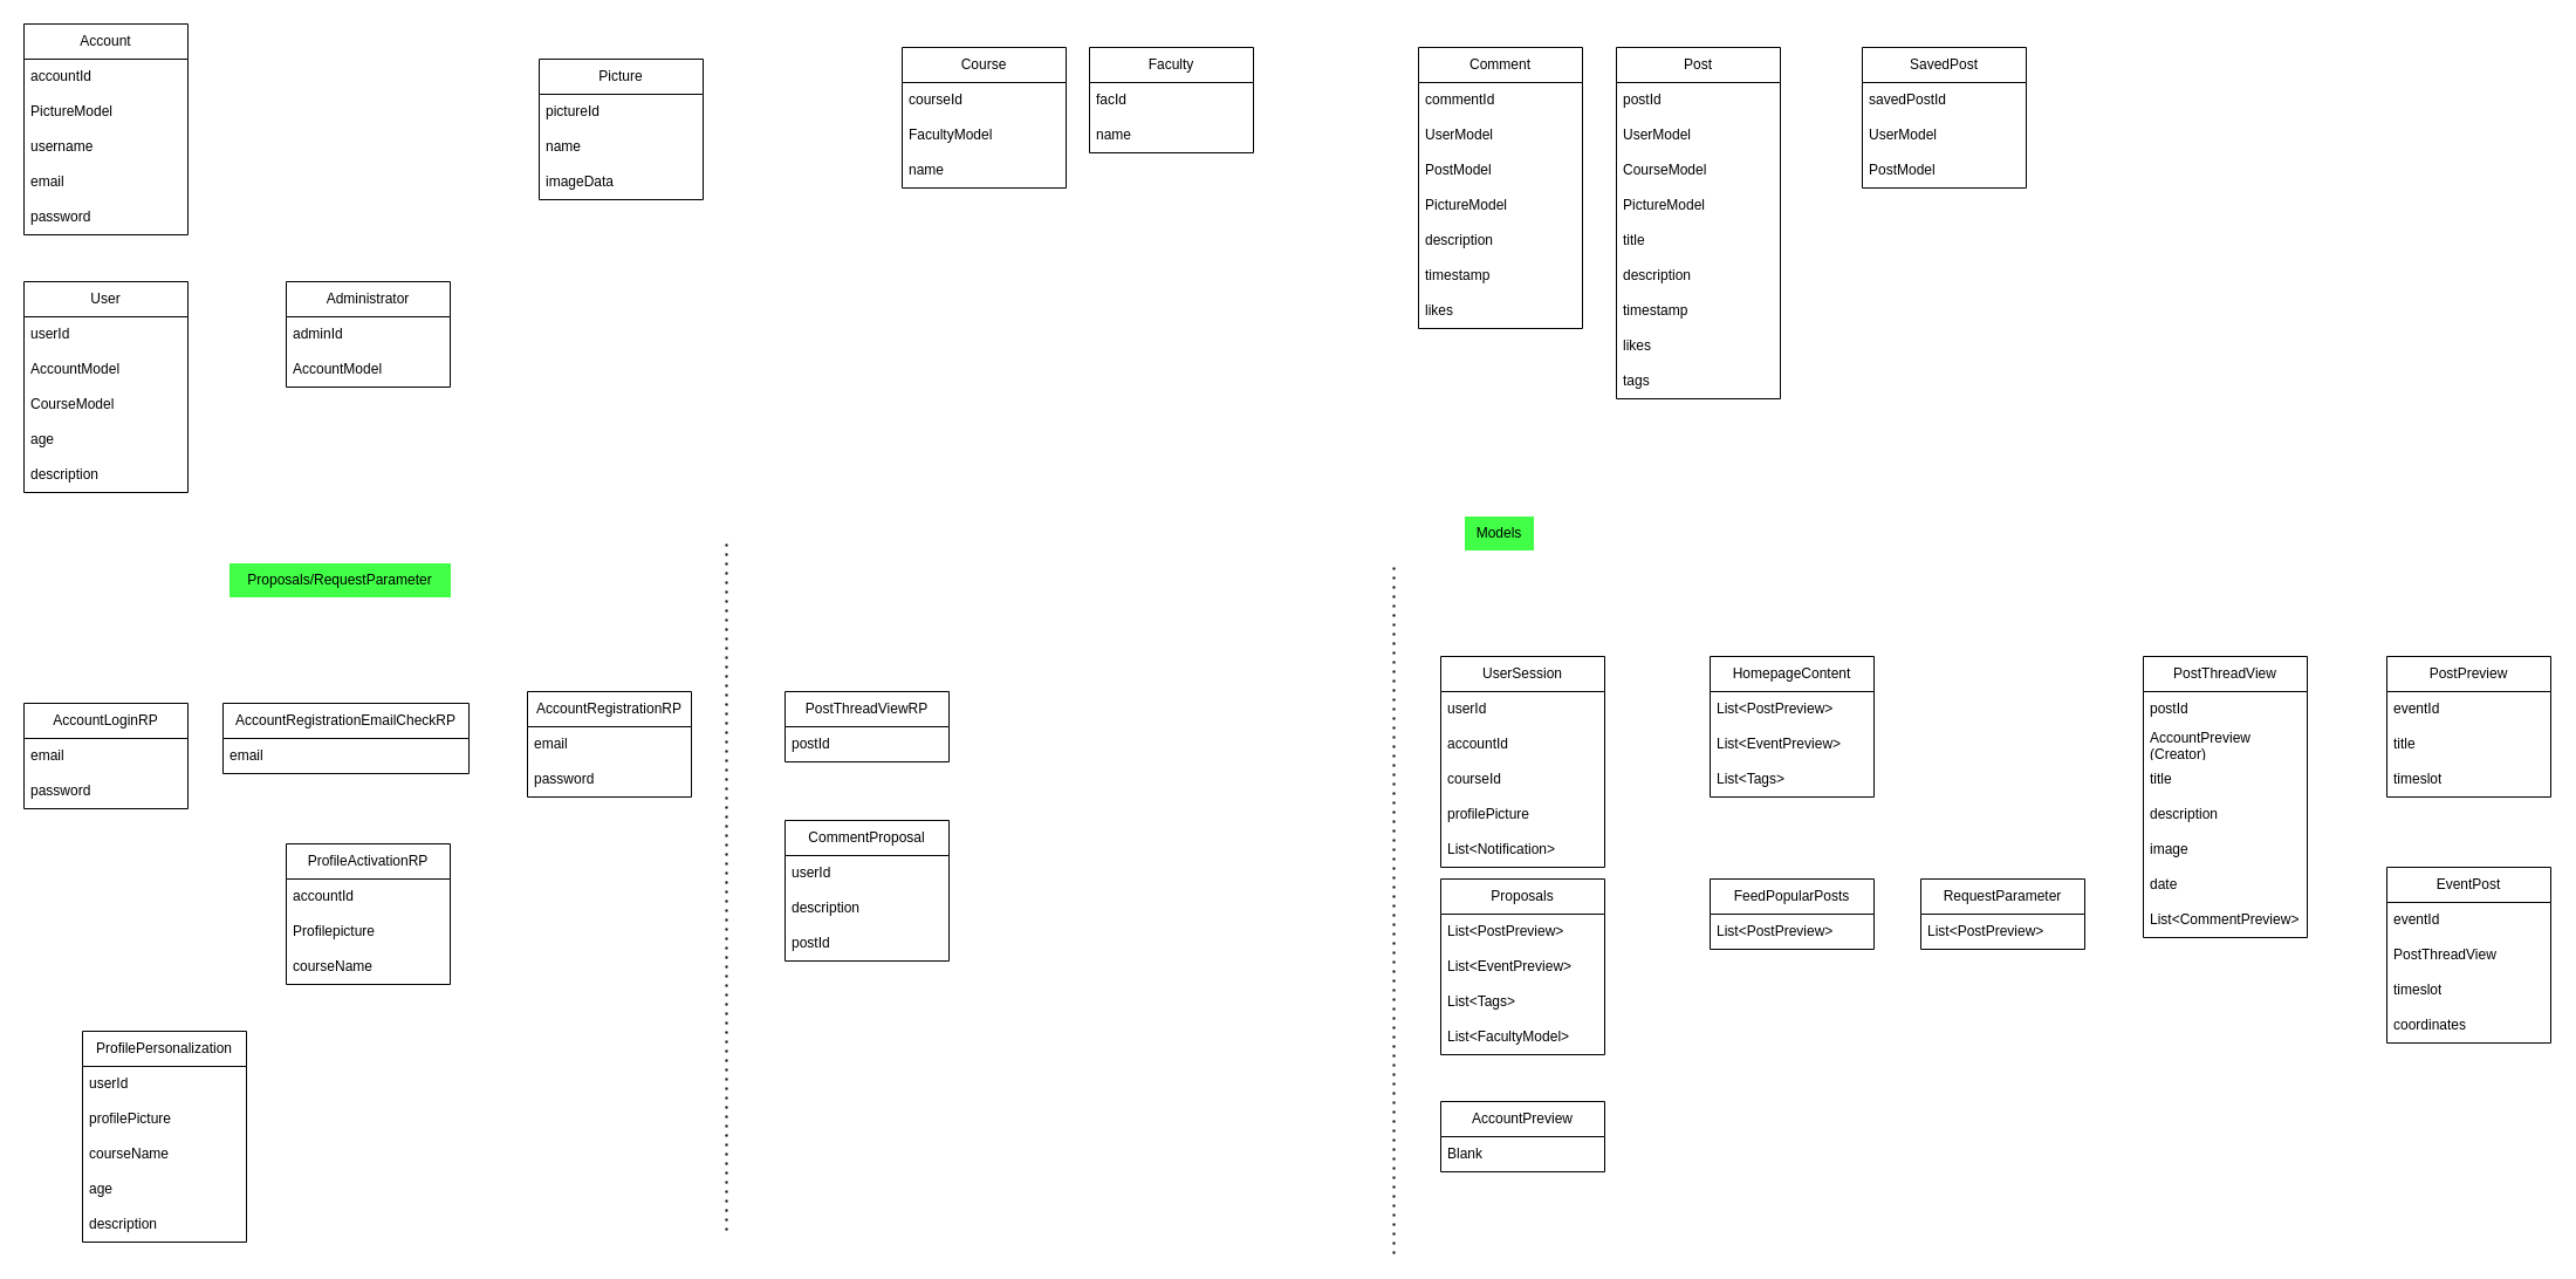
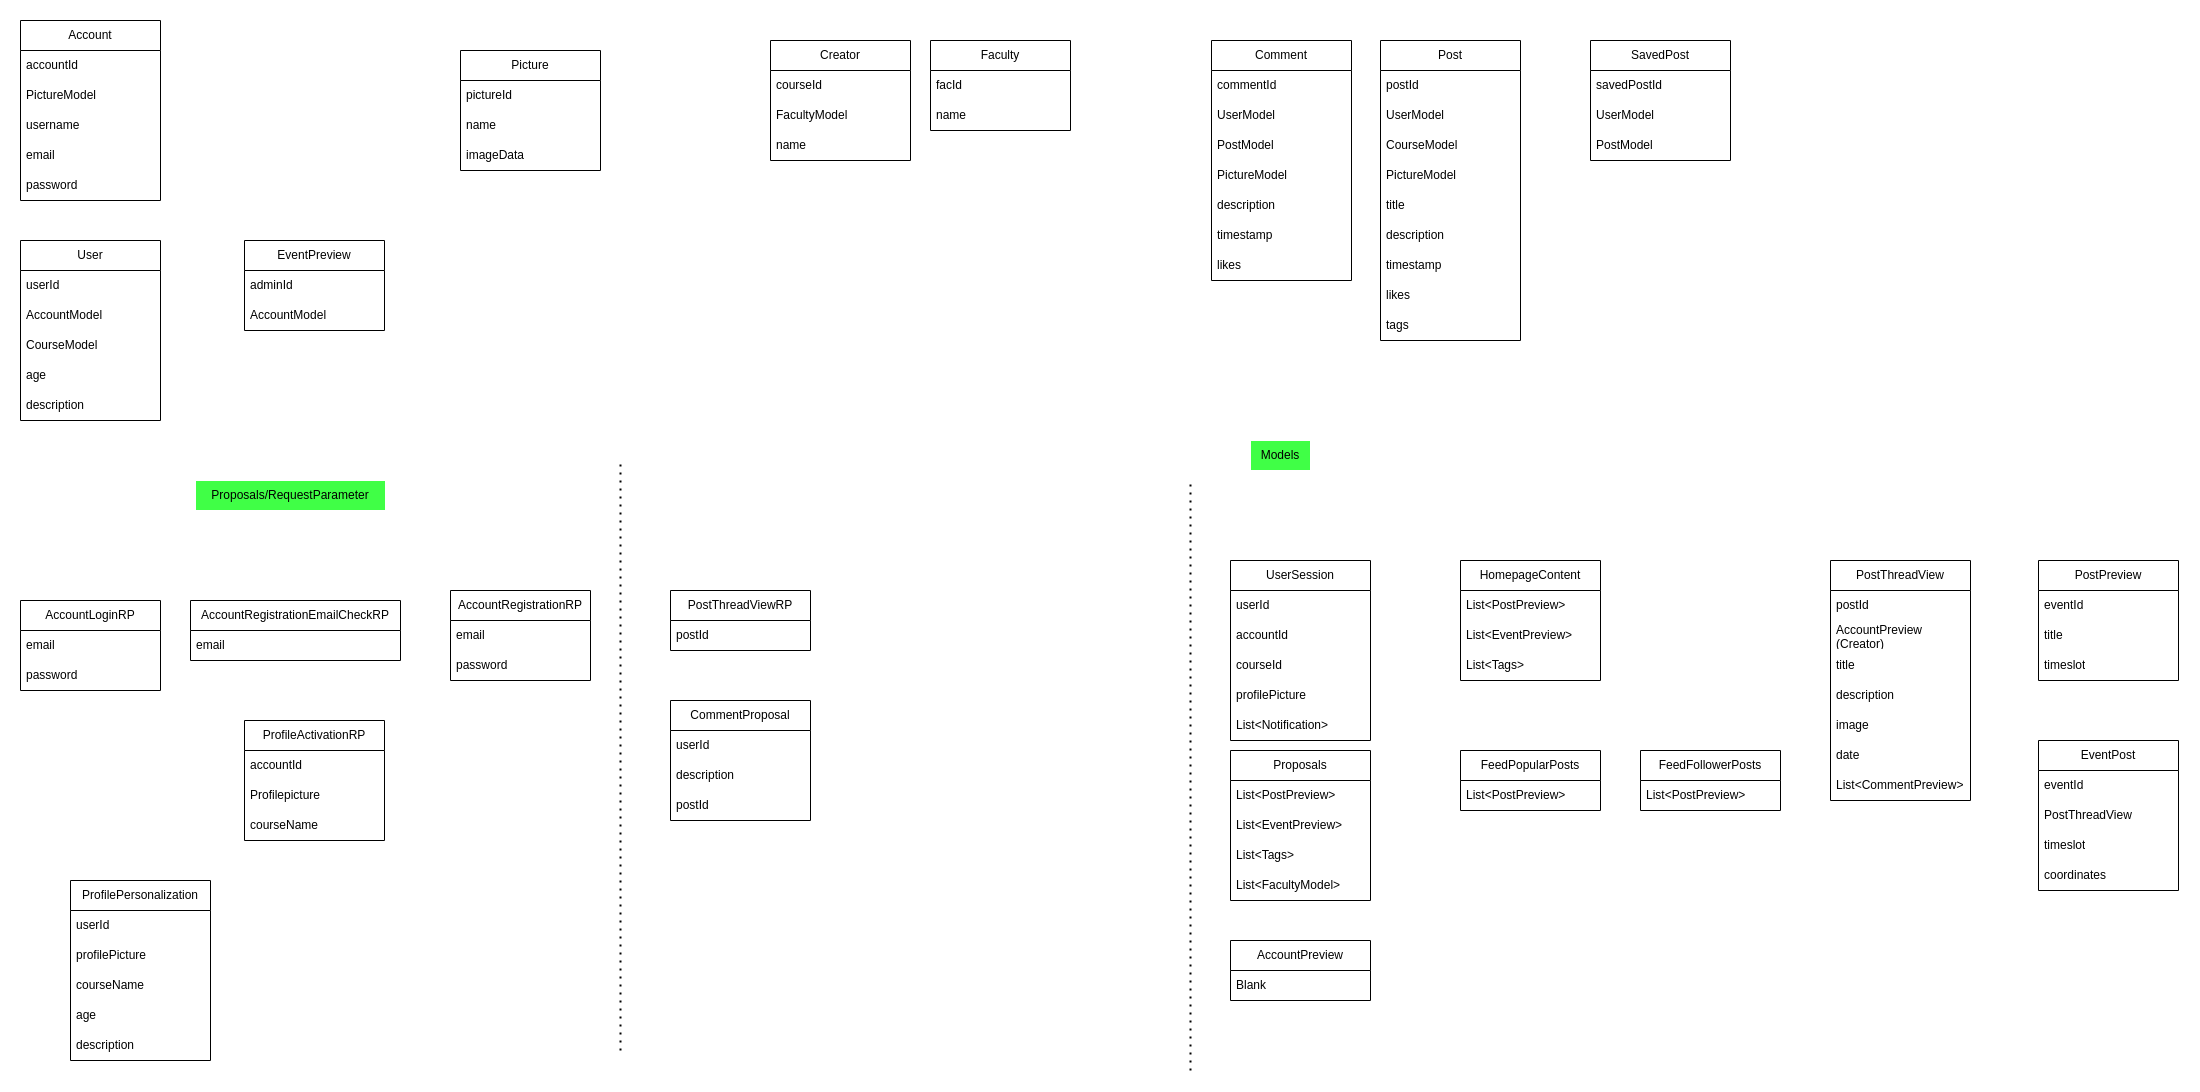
- <mxCell id="19" value="Course" style="swimlane;fontStyle=0;childLayout=stackLayout;horizontal=1;startSize=30;horizontalStack=0;resizeParent=1;resizeParentMax=0;resizeLast=0;collapsible=1;marginBottom=0;whiteSpace=wrap;html=1;" parent="1" vertex="1"><mxGeometry x="770" y="40" width="140" height="120" as="geometry" /></mxCell>
+ <mxCell id="19" value="Creator" style="swimlane;fontStyle=0;childLayout=stackLayout;horizontal=1;startSize=30;horizontalStack=0;resizeParent=1;resizeParentMax=0;resizeLast=0;collapsible=1;marginBottom=0;whiteSpace=wrap;html=1;" parent="1" vertex="1"><mxGeometry x="770" y="40" width="140" height="120" as="geometry" /></mxCell>
- <mxCell id="8" value="Administrator" style="swimlane;fontStyle=0;childLayout=stackLayout;horizontal=1;startSize=30;horizontalStack=0;resizeParent=1;resizeParentMax=0;resizeLast=0;collapsible=1;marginBottom=0;whiteSpace=wrap;html=1;" parent="1" vertex="1"><mxGeometry x="244" y="240" width="140" height="90" as="geometry" /></mxCell>
+ <mxCell id="8" value="EventPreview" style="swimlane;fontStyle=0;childLayout=stackLayout;horizontal=1;startSize=30;horizontalStack=0;resizeParent=1;resizeParentMax=0;resizeLast=0;collapsible=1;marginBottom=0;whiteSpace=wrap;html=1;" parent="1" vertex="1"><mxGeometry x="244" y="240" width="140" height="90" as="geometry" /></mxCell>
- <mxCell id="88" value="RequestParameter" style="swimlane;fontStyle=0;childLayout=stackLayout;horizontal=1;startSize=30;horizontalStack=0;resizeParent=1;resizeParentMax=0;resizeLast=0;collapsible=1;marginBottom=0;whiteSpace=wrap;html=1;" vertex="1" parent="1"><mxGeometry x="1640" y="750" width="140" height="60" as="geometry" /></mxCell>
+ <mxCell id="88" value="FeedFollowerPosts" style="swimlane;fontStyle=0;childLayout=stackLayout;horizontal=1;startSize=30;horizontalStack=0;resizeParent=1;resizeParentMax=0;resizeLast=0;collapsible=1;marginBottom=0;whiteSpace=wrap;html=1;" vertex="1" parent="1"><mxGeometry x="1640" y="750" width="140" height="60" as="geometry" /></mxCell>
